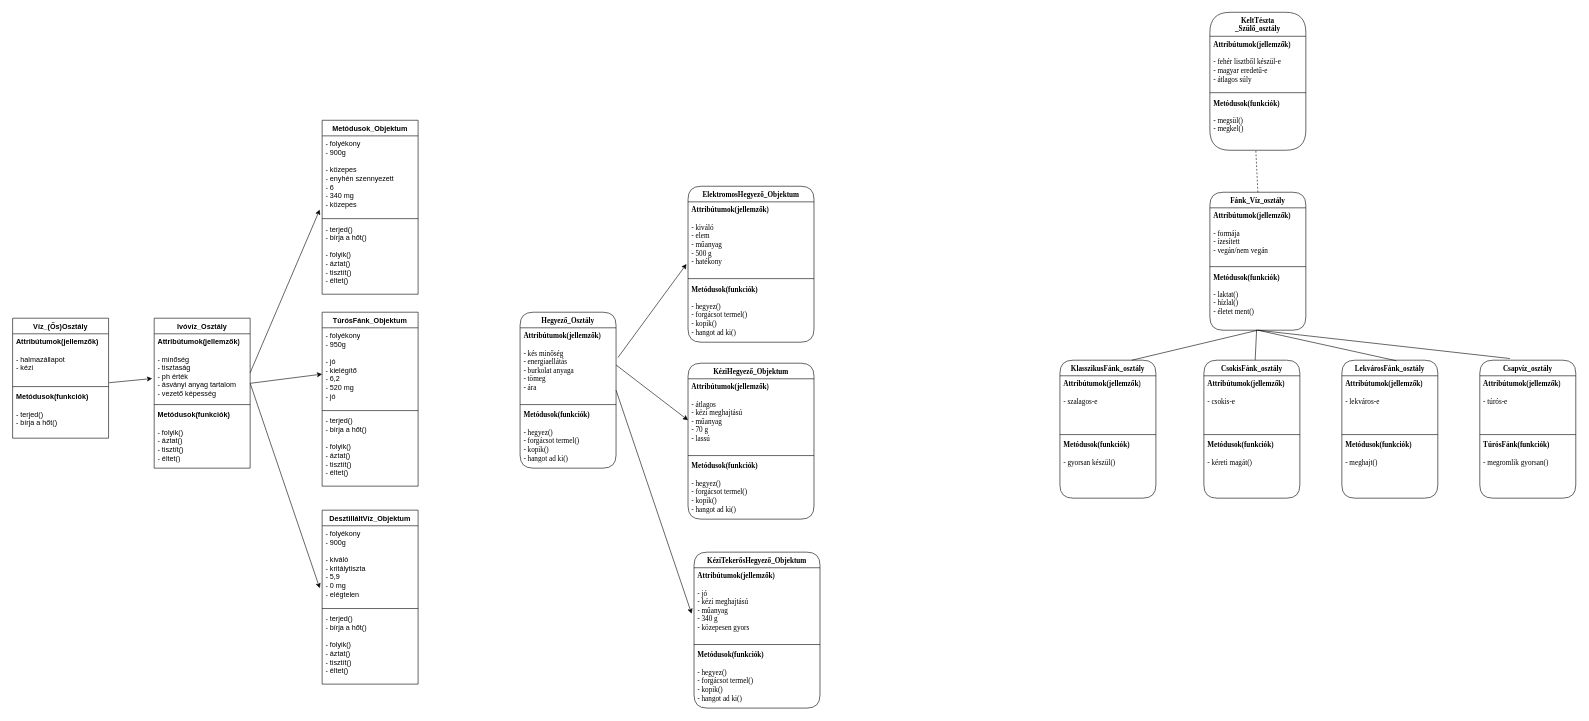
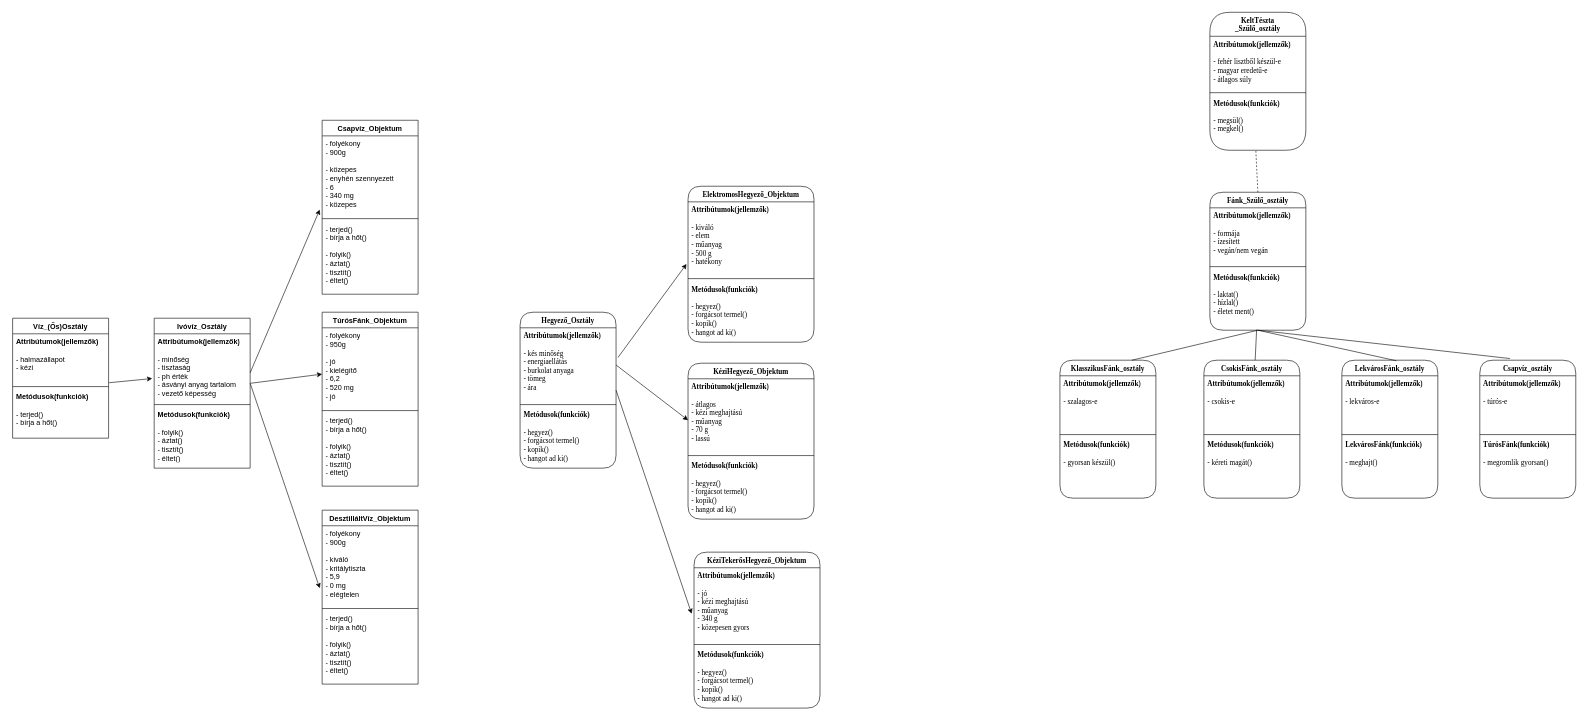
- <mxCell id="6" value="Metódusok_Objektum" style="swimlane;fontStyle=1;align=center;verticalAlign=top;childLayout=stackLayout;horizontal=1;startSize=26;horizontalStack=0;resizeParent=1;resizeParentMax=0;resizeLast=0;collapsible=1;marginBottom=0;whiteSpace=wrap;html=1;" parent="1" vertex="1"><mxGeometry x="536" y="200" width="160" height="290" as="geometry"><mxRectangle x="570" y="120" width="100" height="30" as="alternateBounds" /></mxGeometry></mxCell>
+ <mxCell id="6" value="Csapvíz_Objektum" style="swimlane;fontStyle=1;align=center;verticalAlign=top;childLayout=stackLayout;horizontal=1;startSize=26;horizontalStack=0;resizeParent=1;resizeParentMax=0;resizeLast=0;collapsible=1;marginBottom=0;whiteSpace=wrap;html=1;" parent="1" vertex="1"><mxGeometry x="536" y="200" width="160" height="290" as="geometry"><mxRectangle x="570" y="120" width="100" height="30" as="alternateBounds" /></mxGeometry></mxCell>
- <mxCell id="34" value="Fánk_Víz_osztály" style="swimlane;fontStyle=1;align=center;verticalAlign=top;childLayout=stackLayout;horizontal=1;startSize=26;horizontalStack=0;resizeParent=1;resizeParentMax=0;resizeLast=0;collapsible=1;marginBottom=0;whiteSpace=wrap;html=1;rounded=1;fontFamily=Comic Sans MS;arcSize=28;" vertex="1" parent="1"><mxGeometry x="2016" width="160" height="230" as="geometry" y="320"><mxRectangle x="570" y="120" width="100" height="30" as="alternateBounds" /></mxGeometry></mxCell>
+ <mxCell id="34" value="Fánk_Szülő_osztály" style="swimlane;fontStyle=1;align=center;verticalAlign=top;childLayout=stackLayout;horizontal=1;startSize=26;horizontalStack=0;resizeParent=1;resizeParentMax=0;resizeLast=0;collapsible=1;marginBottom=0;whiteSpace=wrap;html=1;rounded=1;fontFamily=Comic Sans MS;arcSize=28;" vertex="1" parent="1"><mxGeometry x="2016" width="160" height="230" as="geometry" y="320"><mxRectangle x="570" y="120" width="100" height="30" as="alternateBounds" /></mxGeometry></mxCell>
- <mxCell id="49" value="&lt;div style=&quot;text-align: center;&quot;&gt;&lt;span style=&quot;background-color: initial;&quot;&gt;&lt;b&gt;Metódusok(funkciók)&lt;/b&gt;&lt;/span&gt;&lt;/div&gt;&lt;div style=&quot;text-align: center;&quot;&gt;&lt;span style=&quot;background-color: initial;&quot;&gt;&lt;b&gt;&lt;br&gt;&lt;/b&gt;&lt;/span&gt;&lt;/div&gt;- meghajt()" style="text;strokeColor=none;fillColor=none;align=left;verticalAlign=top;spacingLeft=4;spacingRight=4;overflow=hidden;rotatable=0;points=[[0,0.5],[1,0.5]];portConstraint=eastwest;whiteSpace=wrap;html=1;fontFamily=Comic Sans MS;" vertex="1" parent="46"><mxGeometry y="128" width="160" height="102" as="geometry" /></mxCell>
+ <mxCell id="49" value="&lt;div style=&quot;text-align: center;&quot;&gt;&lt;span style=&quot;background-color: initial;&quot;&gt;&lt;b&gt;LekvárosFánk(funkciók)&lt;/b&gt;&lt;/span&gt;&lt;/div&gt;&lt;div style=&quot;text-align: center;&quot;&gt;&lt;span style=&quot;background-color: initial;&quot;&gt;&lt;b&gt;&lt;br&gt;&lt;/b&gt;&lt;/span&gt;&lt;/div&gt;- meghajt()" style="text;strokeColor=none;fillColor=none;align=left;verticalAlign=top;spacingLeft=4;spacingRight=4;overflow=hidden;rotatable=0;points=[[0,0.5],[1,0.5]];portConstraint=eastwest;whiteSpace=wrap;html=1;fontFamily=Comic Sans MS;" vertex="1" parent="46"><mxGeometry y="128" width="160" height="102" as="geometry" /></mxCell>
